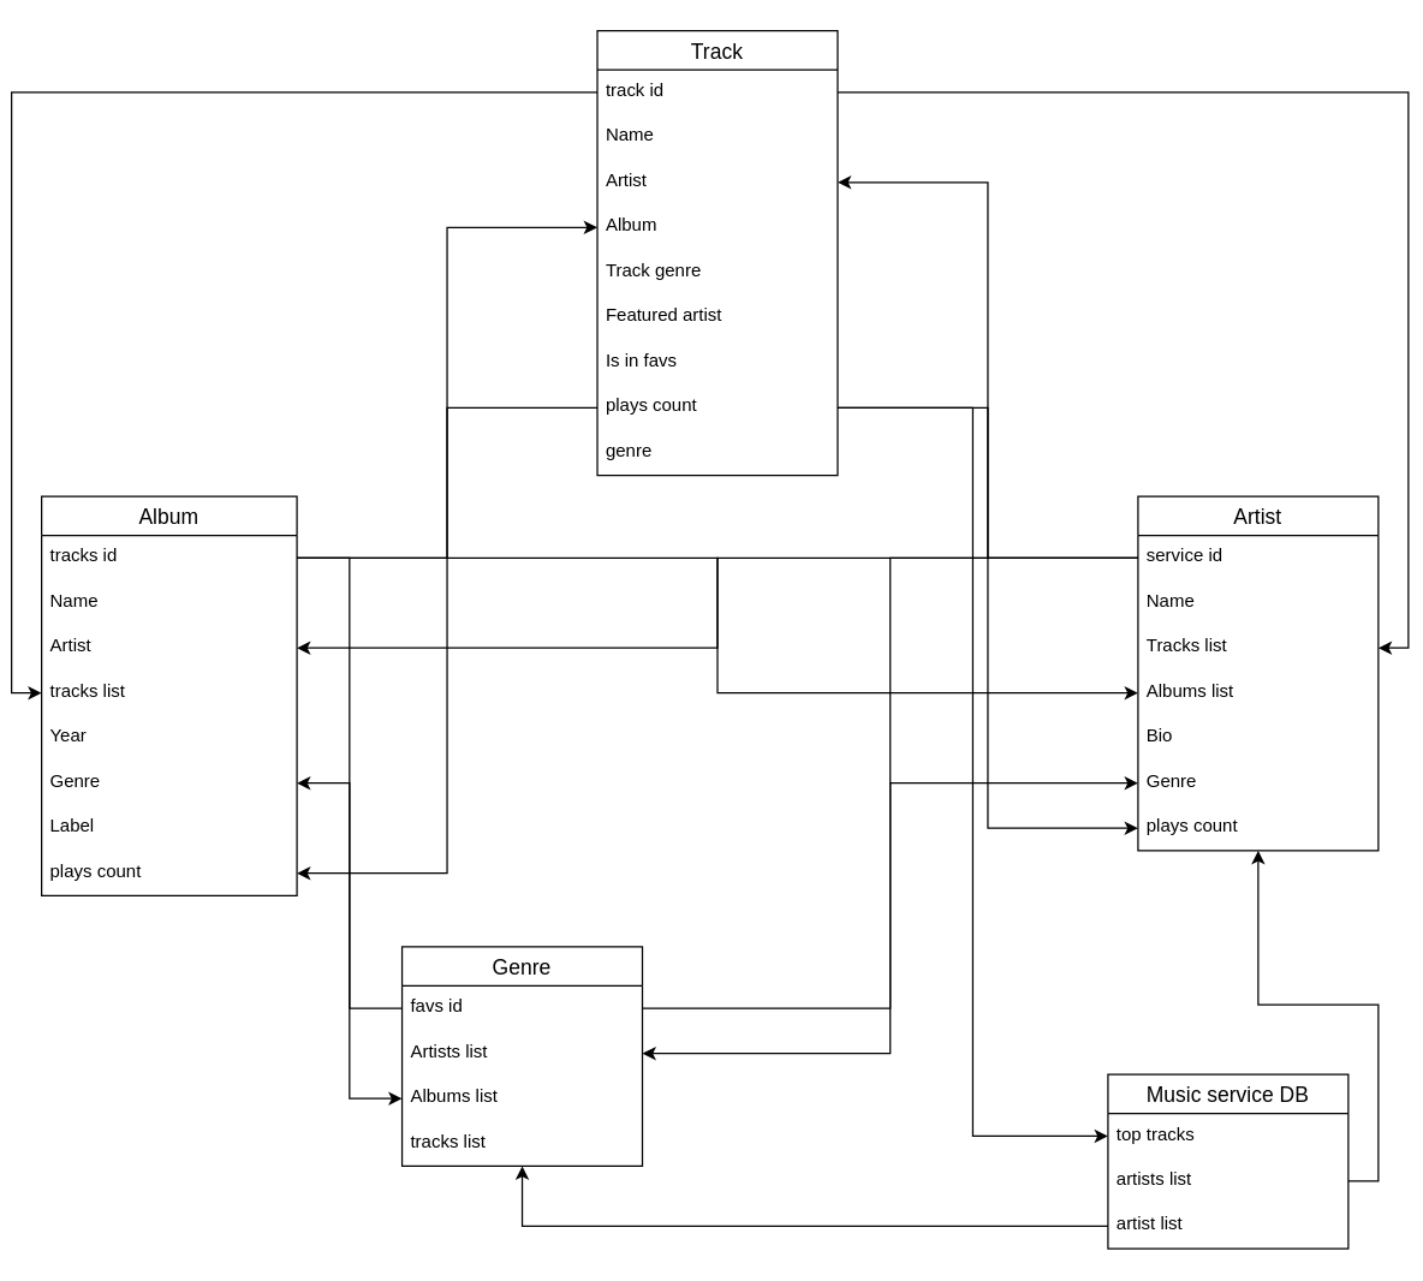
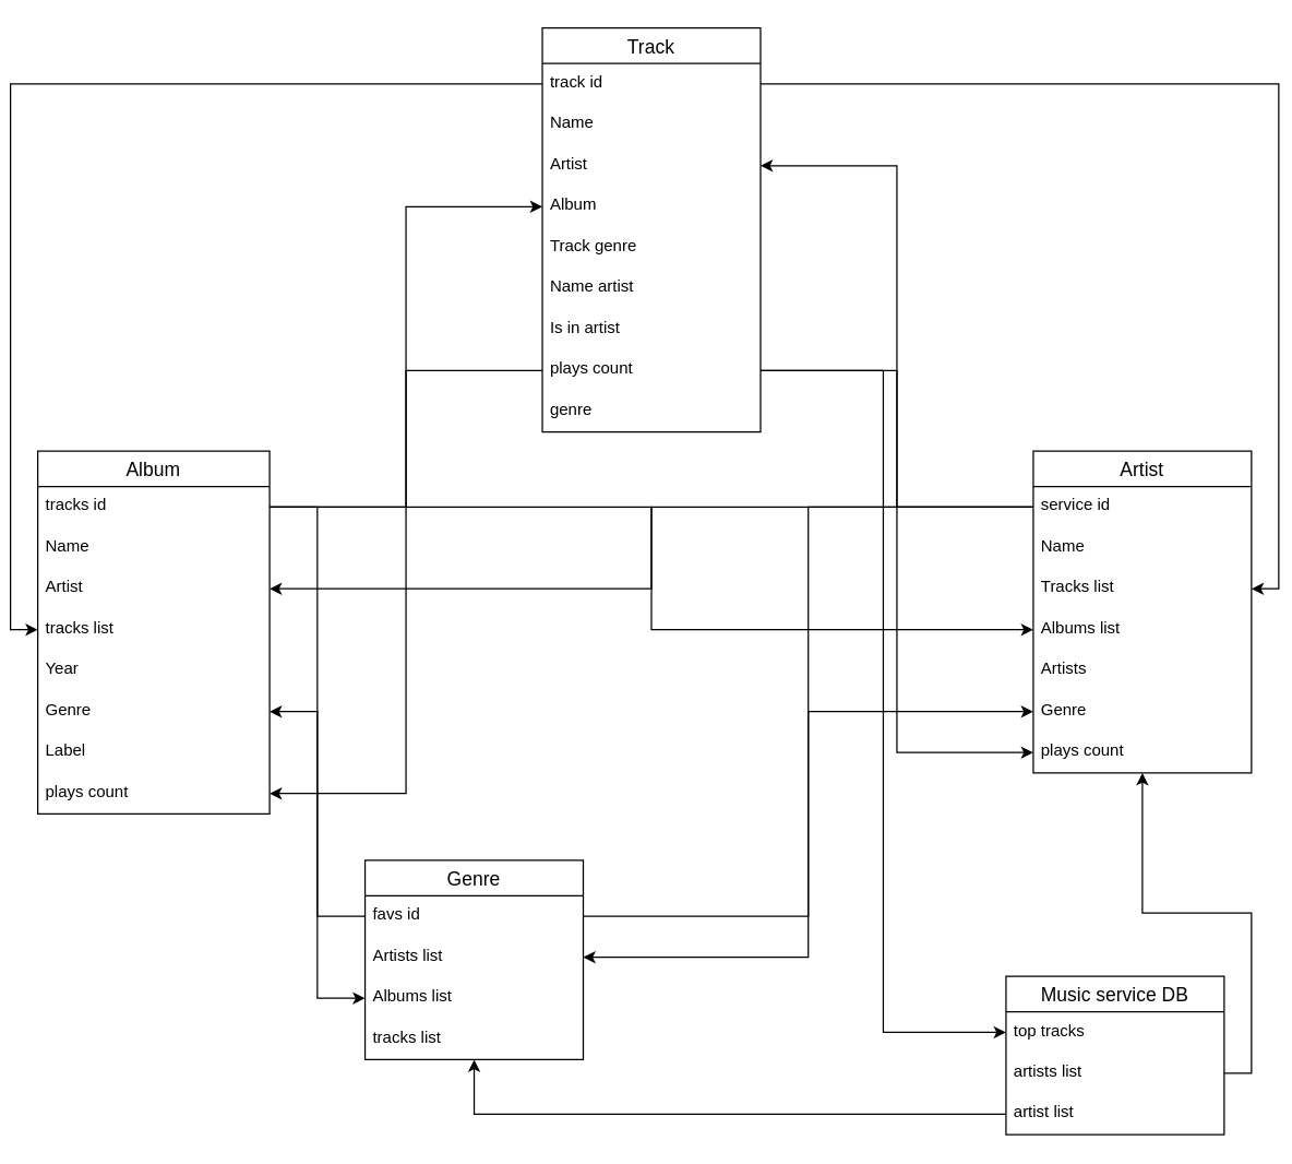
- <mxCell id="37" value="Featured artist" style="text;strokeColor=none;fillColor=none;spacingLeft=4;spacingRight=4;overflow=hidden;rotatable=0;points=[[0,0.5],[1,0.5]];portConstraint=eastwest;fontSize=12;" vertex="1" parent="31"><mxGeometry y="176" width="160" height="30" as="geometry" /></mxCell>
+ <mxCell id="37" value="Name artist" style="text;strokeColor=none;fillColor=none;spacingLeft=4;spacingRight=4;overflow=hidden;rotatable=0;points=[[0,0.5],[1,0.5]];portConstraint=eastwest;fontSize=12;" vertex="1" parent="31"><mxGeometry y="176" width="160" height="30" as="geometry" /></mxCell>
- <mxCell id="38" value="Is in favs" style="text;strokeColor=none;fillColor=none;spacingLeft=4;spacingRight=4;overflow=hidden;rotatable=0;points=[[0,0.5],[1,0.5]];portConstraint=eastwest;fontSize=12;" vertex="1" parent="31"><mxGeometry y="206" width="160" height="30" as="geometry" /></mxCell>
+ <mxCell id="38" value="Is in artist" style="text;strokeColor=none;fillColor=none;spacingLeft=4;spacingRight=4;overflow=hidden;rotatable=0;points=[[0,0.5],[1,0.5]];portConstraint=eastwest;fontSize=12;" vertex="1" parent="31"><mxGeometry y="206" width="160" height="30" as="geometry" /></mxCell>
- <mxCell id="50" value="Bio" style="text;strokeColor=none;fillColor=none;spacingLeft=4;spacingRight=4;overflow=hidden;rotatable=0;points=[[0,0.5],[1,0.5]];portConstraint=eastwest;fontSize=12;" vertex="1" parent="45"><mxGeometry y="146" width="160" height="30" as="geometry" /></mxCell>
+ <mxCell id="50" value="Artists" style="text;strokeColor=none;fillColor=none;spacingLeft=4;spacingRight=4;overflow=hidden;rotatable=0;points=[[0,0.5],[1,0.5]];portConstraint=eastwest;fontSize=12;" vertex="1" parent="45"><mxGeometry y="146" width="160" height="30" as="geometry" /></mxCell>
